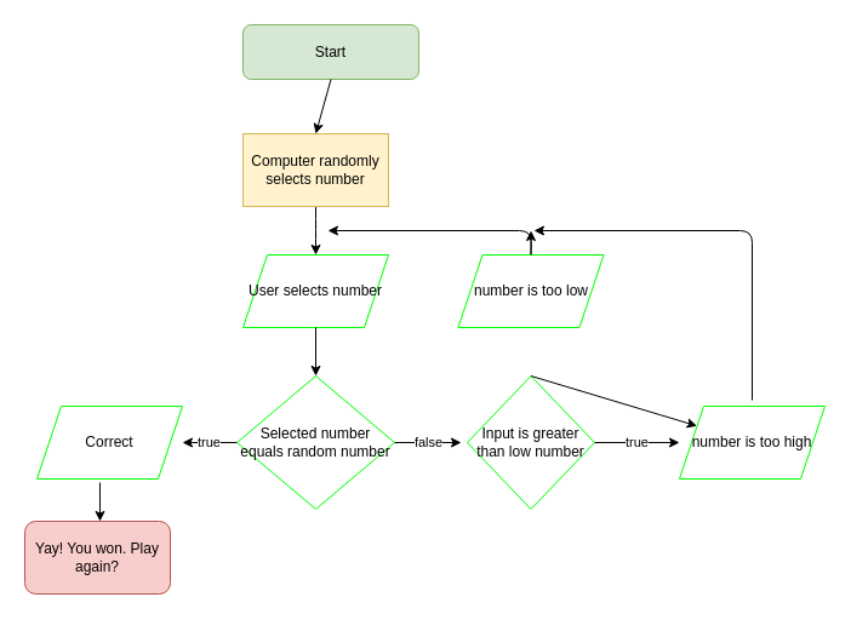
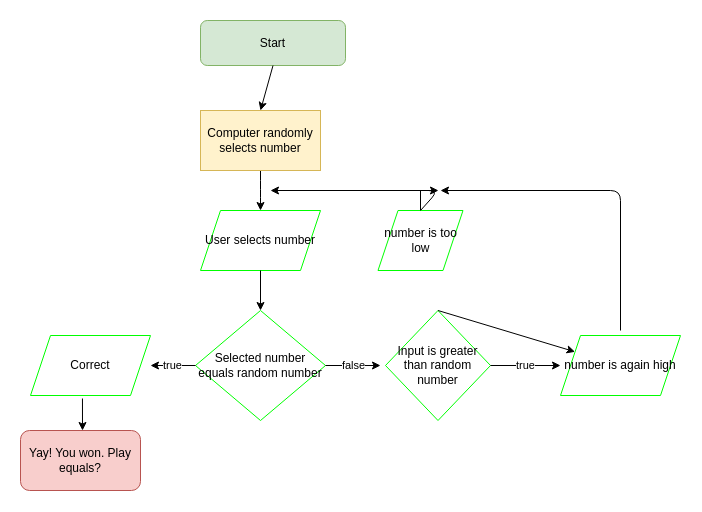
- <mxCell id="17" value="number is too low" style="shape=parallelogram;perimeter=parallelogramPerimeter;whiteSpace=wrap;html=1;fixedSize=1;strokeColor=#00FF00;align=center;" vertex="1" parent="1"><mxGeometry x="377.5" y="210" width="120" height="60" as="geometry" /></mxCell>
+ <mxCell id="17" value="number is too low" style="shape=parallelogram;perimeter=parallelogramPerimeter;whiteSpace=wrap;html=1;fixedSize=1;strokeColor=#00FF00;align=center;" vertex="1" parent="1"><mxGeometry x="377.5" y="210" width="85" height="60" as="geometry" /></mxCell>
- <mxCell id="14" value="Input is greater than low number" style="rhombus;whiteSpace=wrap;html=1;strokeColor=#00FF00;align=center;" vertex="1" parent="1"><mxGeometry x="385" y="310" width="105" height="110" as="geometry" /></mxCell>
+ <mxCell id="14" value="Input is greater than random number" style="rhombus;whiteSpace=wrap;html=1;strokeColor=#00FF00;align=center;" vertex="1" parent="1"><mxGeometry x="385" y="310" width="105" height="110" as="geometry" /></mxCell>
- <mxCell id="18" value="number is too high" style="shape=parallelogram;perimeter=parallelogramPerimeter;whiteSpace=wrap;html=1;fixedSize=1;strokeColor=#00FF00;align=center;" vertex="1" parent="1"><mxGeometry x="560" y="335" width="120" height="60" as="geometry" /></mxCell>
+ <mxCell id="18" value="number is again high" style="shape=parallelogram;perimeter=parallelogramPerimeter;whiteSpace=wrap;html=1;fixedSize=1;strokeColor=#00FF00;align=center;" vertex="1" parent="1"><mxGeometry x="560" y="335" width="120" height="60" as="geometry" /></mxCell>
- <mxCell id="13" value="Yay! You won. Play again?" style="rounded=1;whiteSpace=wrap;html=1;strokeColor=#b85450;align=center;fillColor=#f8cecc;" vertex="1" parent="1"><mxGeometry x="20" y="430" width="120" height="60" as="geometry" /></mxCell>
+ <mxCell id="13" value="Yay! You won. Play equals?" style="rounded=1;whiteSpace=wrap;html=1;strokeColor=#b85450;align=center;fillColor=#f8cecc;" vertex="1" parent="1"><mxGeometry x="20" y="430" width="120" height="60" as="geometry" /></mxCell>
